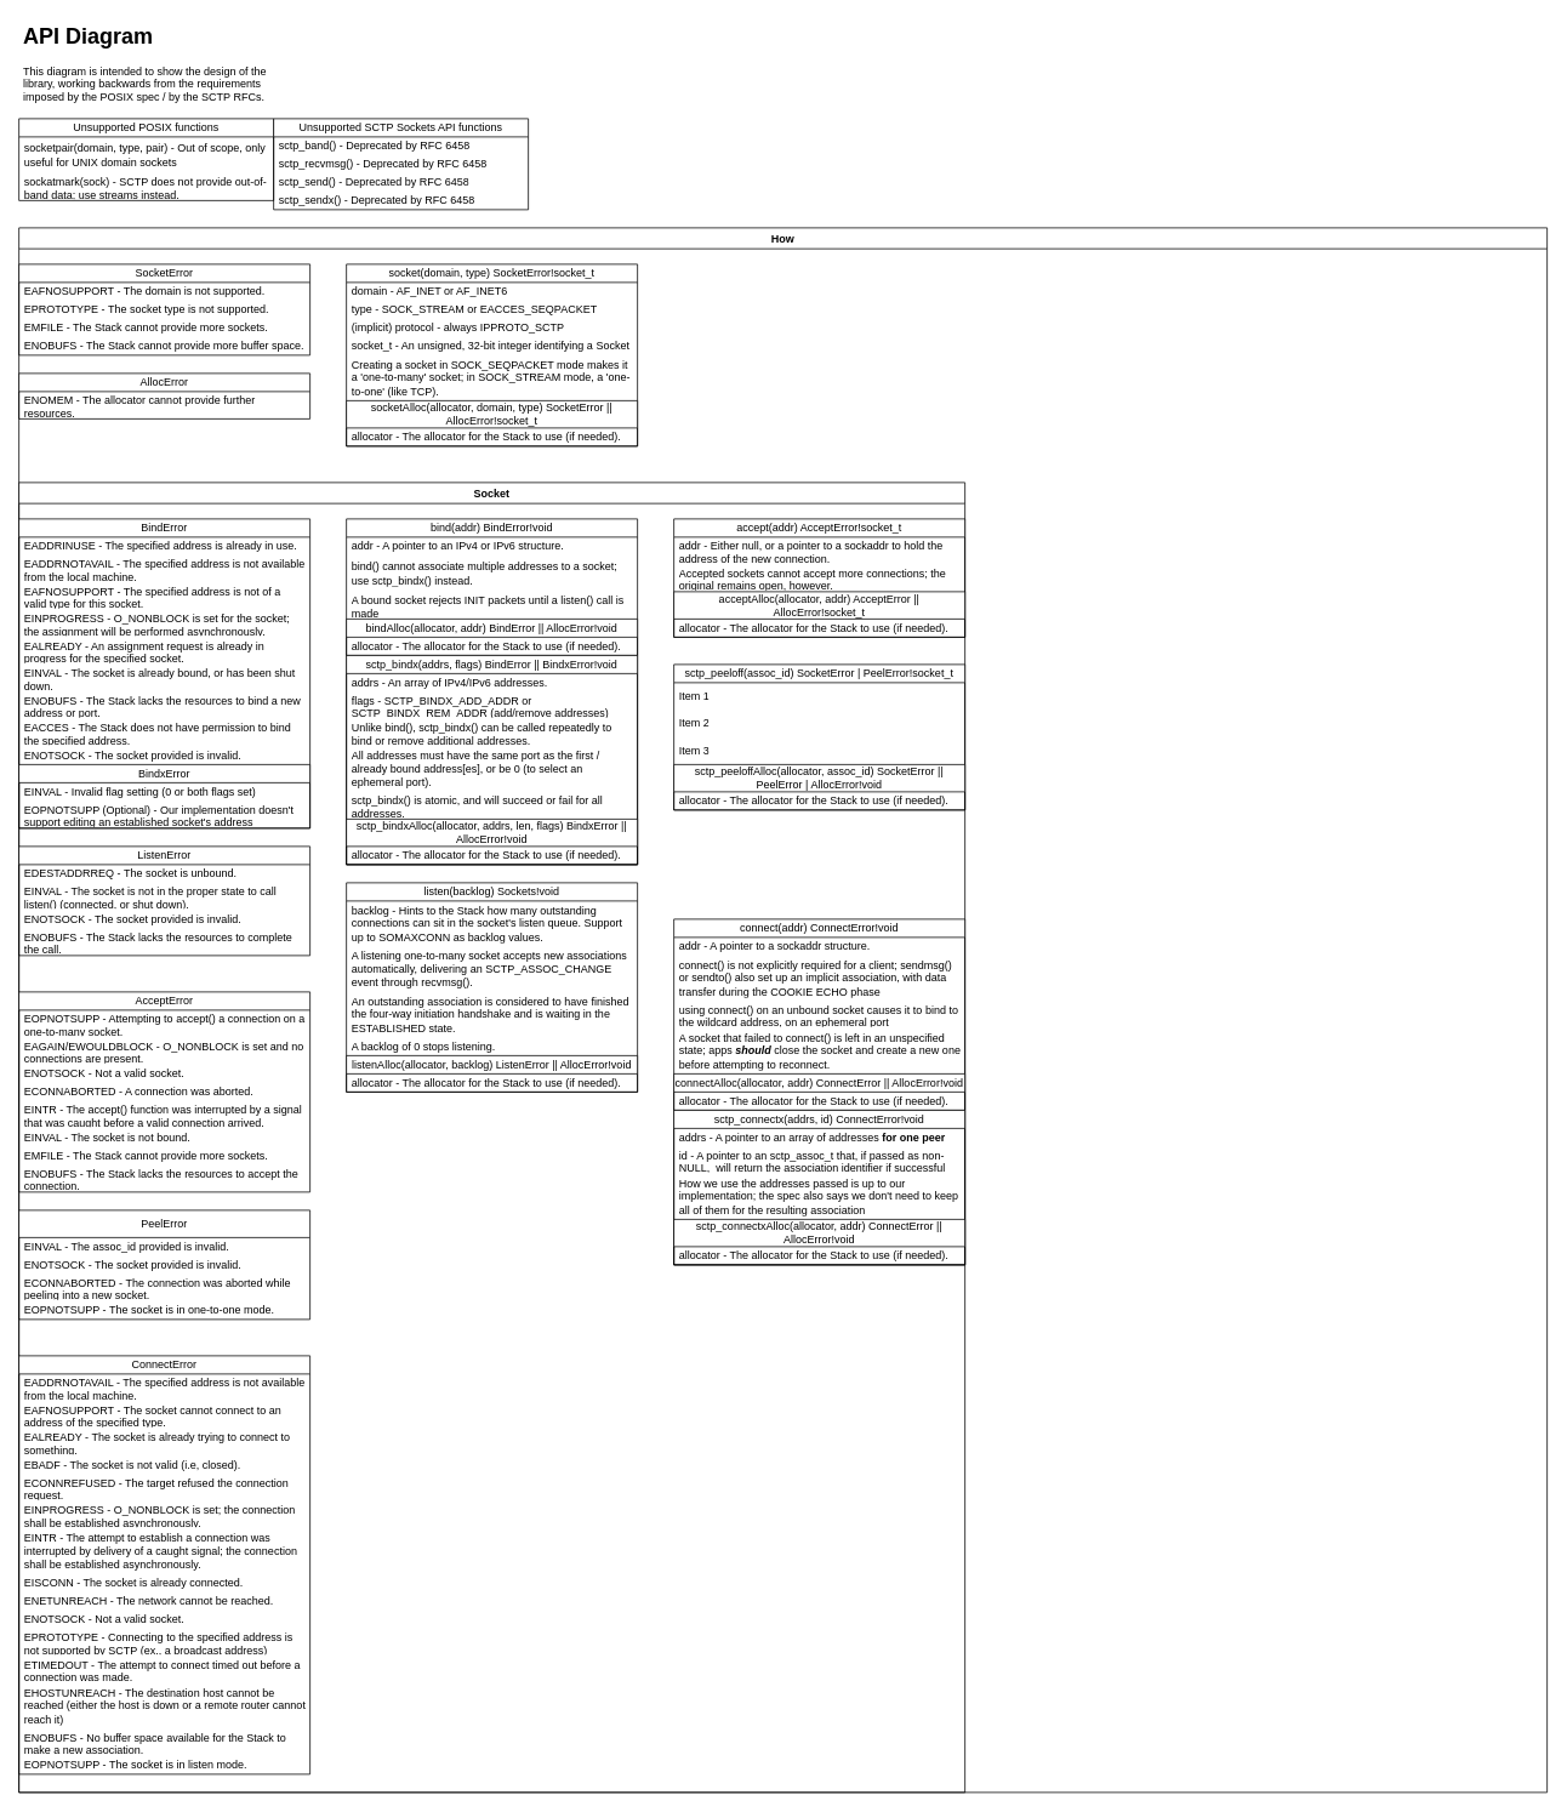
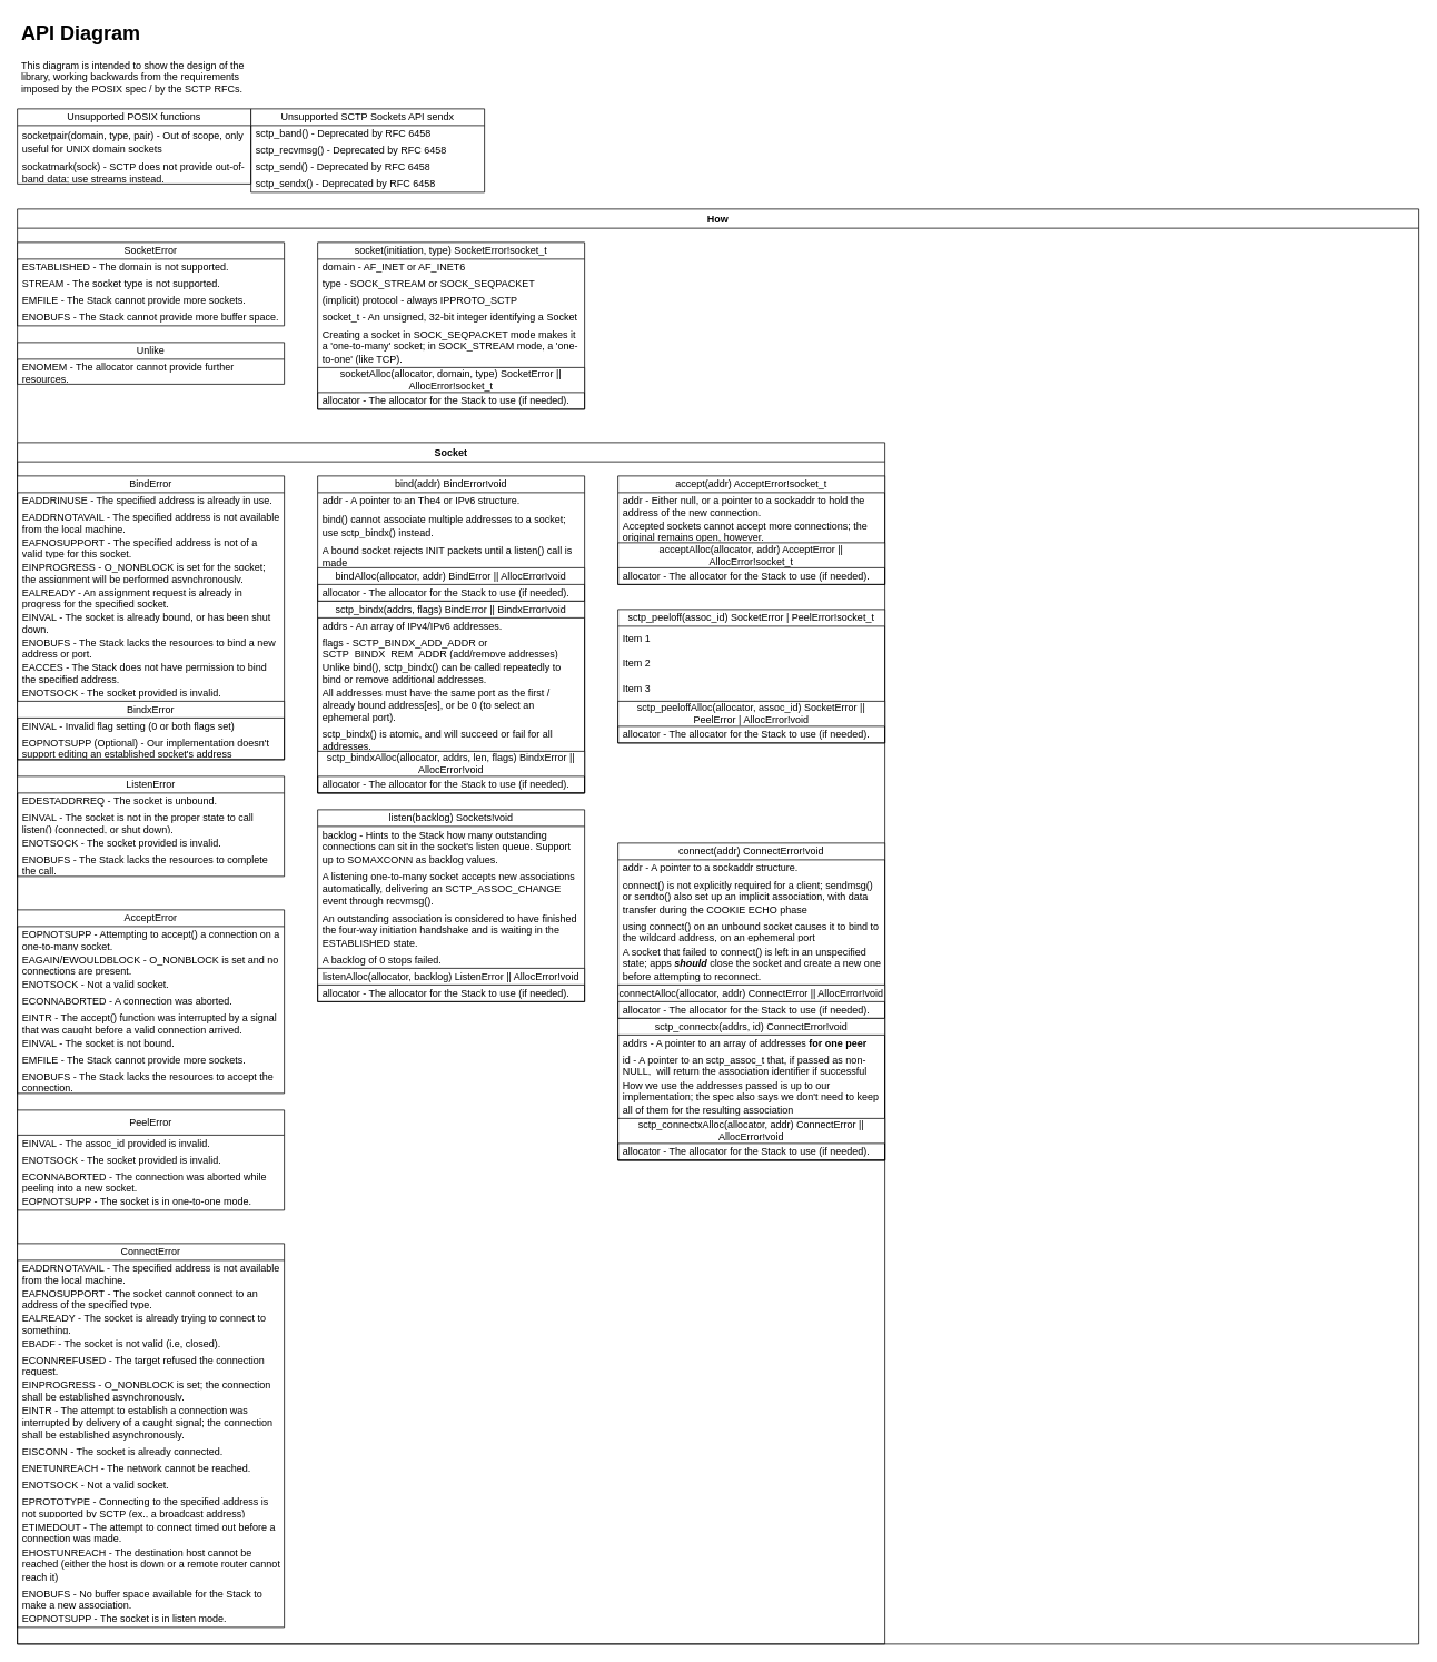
- <mxCell id="6" value="Unsupported SCTP Sockets API functions" style="swimlane;fontStyle=0;childLayout=stackLayout;horizontal=1;startSize=20;horizontalStack=0;resizeParent=1;resizeParentMax=0;resizeLast=0;collapsible=1;marginBottom=0;whiteSpace=wrap;html=1;" parent="1" vertex="1"><mxGeometry x="300" y="130" width="280" height="100" as="geometry"><mxRectangle y="240" width="260" height="30" as="alternateBounds" /></mxGeometry></mxCell>
+ <mxCell id="6" value="Unsupported SCTP Sockets API sendx" style="swimlane;fontStyle=0;childLayout=stackLayout;horizontal=1;startSize=20;horizontalStack=0;resizeParent=1;resizeParentMax=0;resizeLast=0;collapsible=1;marginBottom=0;whiteSpace=wrap;html=1;" parent="1" vertex="1"><mxGeometry x="300" y="130" width="280" height="100" as="geometry"><mxRectangle y="240" width="260" height="30" as="alternateBounds" /></mxGeometry></mxCell>
- <mxCell id="12" value="socket(domain, type) SocketError!socket_t" style="swimlane;fontStyle=0;childLayout=stackLayout;horizontal=1;startSize=20;horizontalStack=0;resizeParent=1;resizeParentMax=0;resizeLast=0;collapsible=1;marginBottom=0;whiteSpace=wrap;html=1;" parent="11" vertex="1"><mxGeometry x="360" y="40" width="320" height="200" as="geometry"><mxRectangle x="360" y="40" width="250" height="30" as="alternateBounds" /></mxGeometry></mxCell>
+ <mxCell id="12" value="socket(initiation, type) SocketError!socket_t" style="swimlane;fontStyle=0;childLayout=stackLayout;horizontal=1;startSize=20;horizontalStack=0;resizeParent=1;resizeParentMax=0;resizeLast=0;collapsible=1;marginBottom=0;whiteSpace=wrap;html=1;" parent="11" vertex="1"><mxGeometry x="360" y="40" width="320" height="200" as="geometry"><mxRectangle x="360" y="40" width="250" height="30" as="alternateBounds" /></mxGeometry></mxCell>
- <mxCell id="23" value="EAFNOSUPPORT - The domain is not supported." style="text;strokeColor=none;fillColor=none;align=left;verticalAlign=middle;spacingLeft=4;spacingRight=4;overflow=hidden;points=[[0,0.5],[1,0.5]];portConstraint=eastwest;rotatable=0;whiteSpace=wrap;html=1;" parent="22" vertex="1"><mxGeometry y="20" width="320" height="20" as="geometry" /></mxCell>
+ <mxCell id="23" value="ESTABLISHED - The domain is not supported." style="text;strokeColor=none;fillColor=none;align=left;verticalAlign=middle;spacingLeft=4;spacingRight=4;overflow=hidden;points=[[0,0.5],[1,0.5]];portConstraint=eastwest;rotatable=0;whiteSpace=wrap;html=1;" parent="22" vertex="1"><mxGeometry y="20" width="320" height="20" as="geometry" /></mxCell>
- <mxCell id="24" value="EPROTOTYPE - The socket type is not supported." style="text;strokeColor=none;fillColor=none;align=left;verticalAlign=middle;spacingLeft=4;spacingRight=4;overflow=hidden;points=[[0,0.5],[1,0.5]];portConstraint=eastwest;rotatable=0;whiteSpace=wrap;html=1;" parent="22" vertex="1"><mxGeometry y="40" width="320" height="20" as="geometry" /></mxCell>
+ <mxCell id="24" value="STREAM - The socket type is not supported." style="text;strokeColor=none;fillColor=none;align=left;verticalAlign=middle;spacingLeft=4;spacingRight=4;overflow=hidden;points=[[0,0.5],[1,0.5]];portConstraint=eastwest;rotatable=0;whiteSpace=wrap;html=1;" parent="22" vertex="1"><mxGeometry y="40" width="320" height="20" as="geometry" /></mxCell>
- <mxCell id="14" value="type - SOCK_STREAM or EACCES_SEQPACKET" style="text;strokeColor=none;fillColor=none;align=left;verticalAlign=middle;spacingLeft=4;spacingRight=4;overflow=hidden;points=[[0,0.5],[1,0.5]];portConstraint=eastwest;rotatable=0;whiteSpace=wrap;html=1;" parent="12" vertex="1"><mxGeometry y="40" width="320" height="20" as="geometry" /></mxCell>
+ <mxCell id="14" value="type - SOCK_STREAM or SOCK_SEQPACKET" style="text;strokeColor=none;fillColor=none;align=left;verticalAlign=middle;spacingLeft=4;spacingRight=4;overflow=hidden;points=[[0,0.5],[1,0.5]];portConstraint=eastwest;rotatable=0;whiteSpace=wrap;html=1;" parent="12" vertex="1"><mxGeometry y="40" width="320" height="20" as="geometry" /></mxCell>
- <mxCell id="20" value="AllocError" style="swimlane;fontStyle=0;childLayout=stackLayout;horizontal=1;startSize=20;horizontalStack=0;resizeParent=1;resizeParentMax=0;resizeLast=0;collapsible=1;marginBottom=0;whiteSpace=wrap;html=1;" parent="11" vertex="1"><mxGeometry y="160" width="320" height="50" as="geometry"><mxRectangle y="350" width="90" height="30" as="alternateBounds" /></mxGeometry></mxCell>
+ <mxCell id="20" value="Unlike" style="swimlane;fontStyle=0;childLayout=stackLayout;horizontal=1;startSize=20;horizontalStack=0;resizeParent=1;resizeParentMax=0;resizeLast=0;collapsible=1;marginBottom=0;whiteSpace=wrap;html=1;" parent="11" vertex="1"><mxGeometry y="160" width="320" height="50" as="geometry"><mxRectangle y="350" width="90" height="30" as="alternateBounds" /></mxGeometry></mxCell>
- <mxCell id="29" value="addr - A pointer to an IPv4 or IPv6 structure." style="text;strokeColor=none;fillColor=none;align=left;verticalAlign=middle;spacingLeft=4;spacingRight=4;overflow=hidden;points=[[0,0.5],[1,0.5]];portConstraint=eastwest;rotatable=0;whiteSpace=wrap;html=1;" parent="28" vertex="1"><mxGeometry y="20" width="320" height="20" as="geometry" /></mxCell>
+ <mxCell id="29" value="addr - A pointer to an The4 or IPv6 structure." style="text;strokeColor=none;fillColor=none;align=left;verticalAlign=middle;spacingLeft=4;spacingRight=4;overflow=hidden;points=[[0,0.5],[1,0.5]];portConstraint=eastwest;rotatable=0;whiteSpace=wrap;html=1;" parent="28" vertex="1"><mxGeometry y="20" width="320" height="20" as="geometry" /></mxCell>
- <mxCell id="59" value="A backlog of 0 stops listening." style="text;strokeColor=none;fillColor=none;align=left;verticalAlign=middle;spacingLeft=4;spacingRight=4;overflow=hidden;points=[[0,0.5],[1,0.5]];portConstraint=eastwest;rotatable=0;whiteSpace=wrap;html=1;" parent="55" vertex="1"><mxGeometry y="170" width="320" height="20" as="geometry" /></mxCell>
+ <mxCell id="59" value="A backlog of 0 stops failed." style="text;strokeColor=none;fillColor=none;align=left;verticalAlign=middle;spacingLeft=4;spacingRight=4;overflow=hidden;points=[[0,0.5],[1,0.5]];portConstraint=eastwest;rotatable=0;whiteSpace=wrap;html=1;" parent="55" vertex="1"><mxGeometry y="170" width="320" height="20" as="geometry" /></mxCell>
